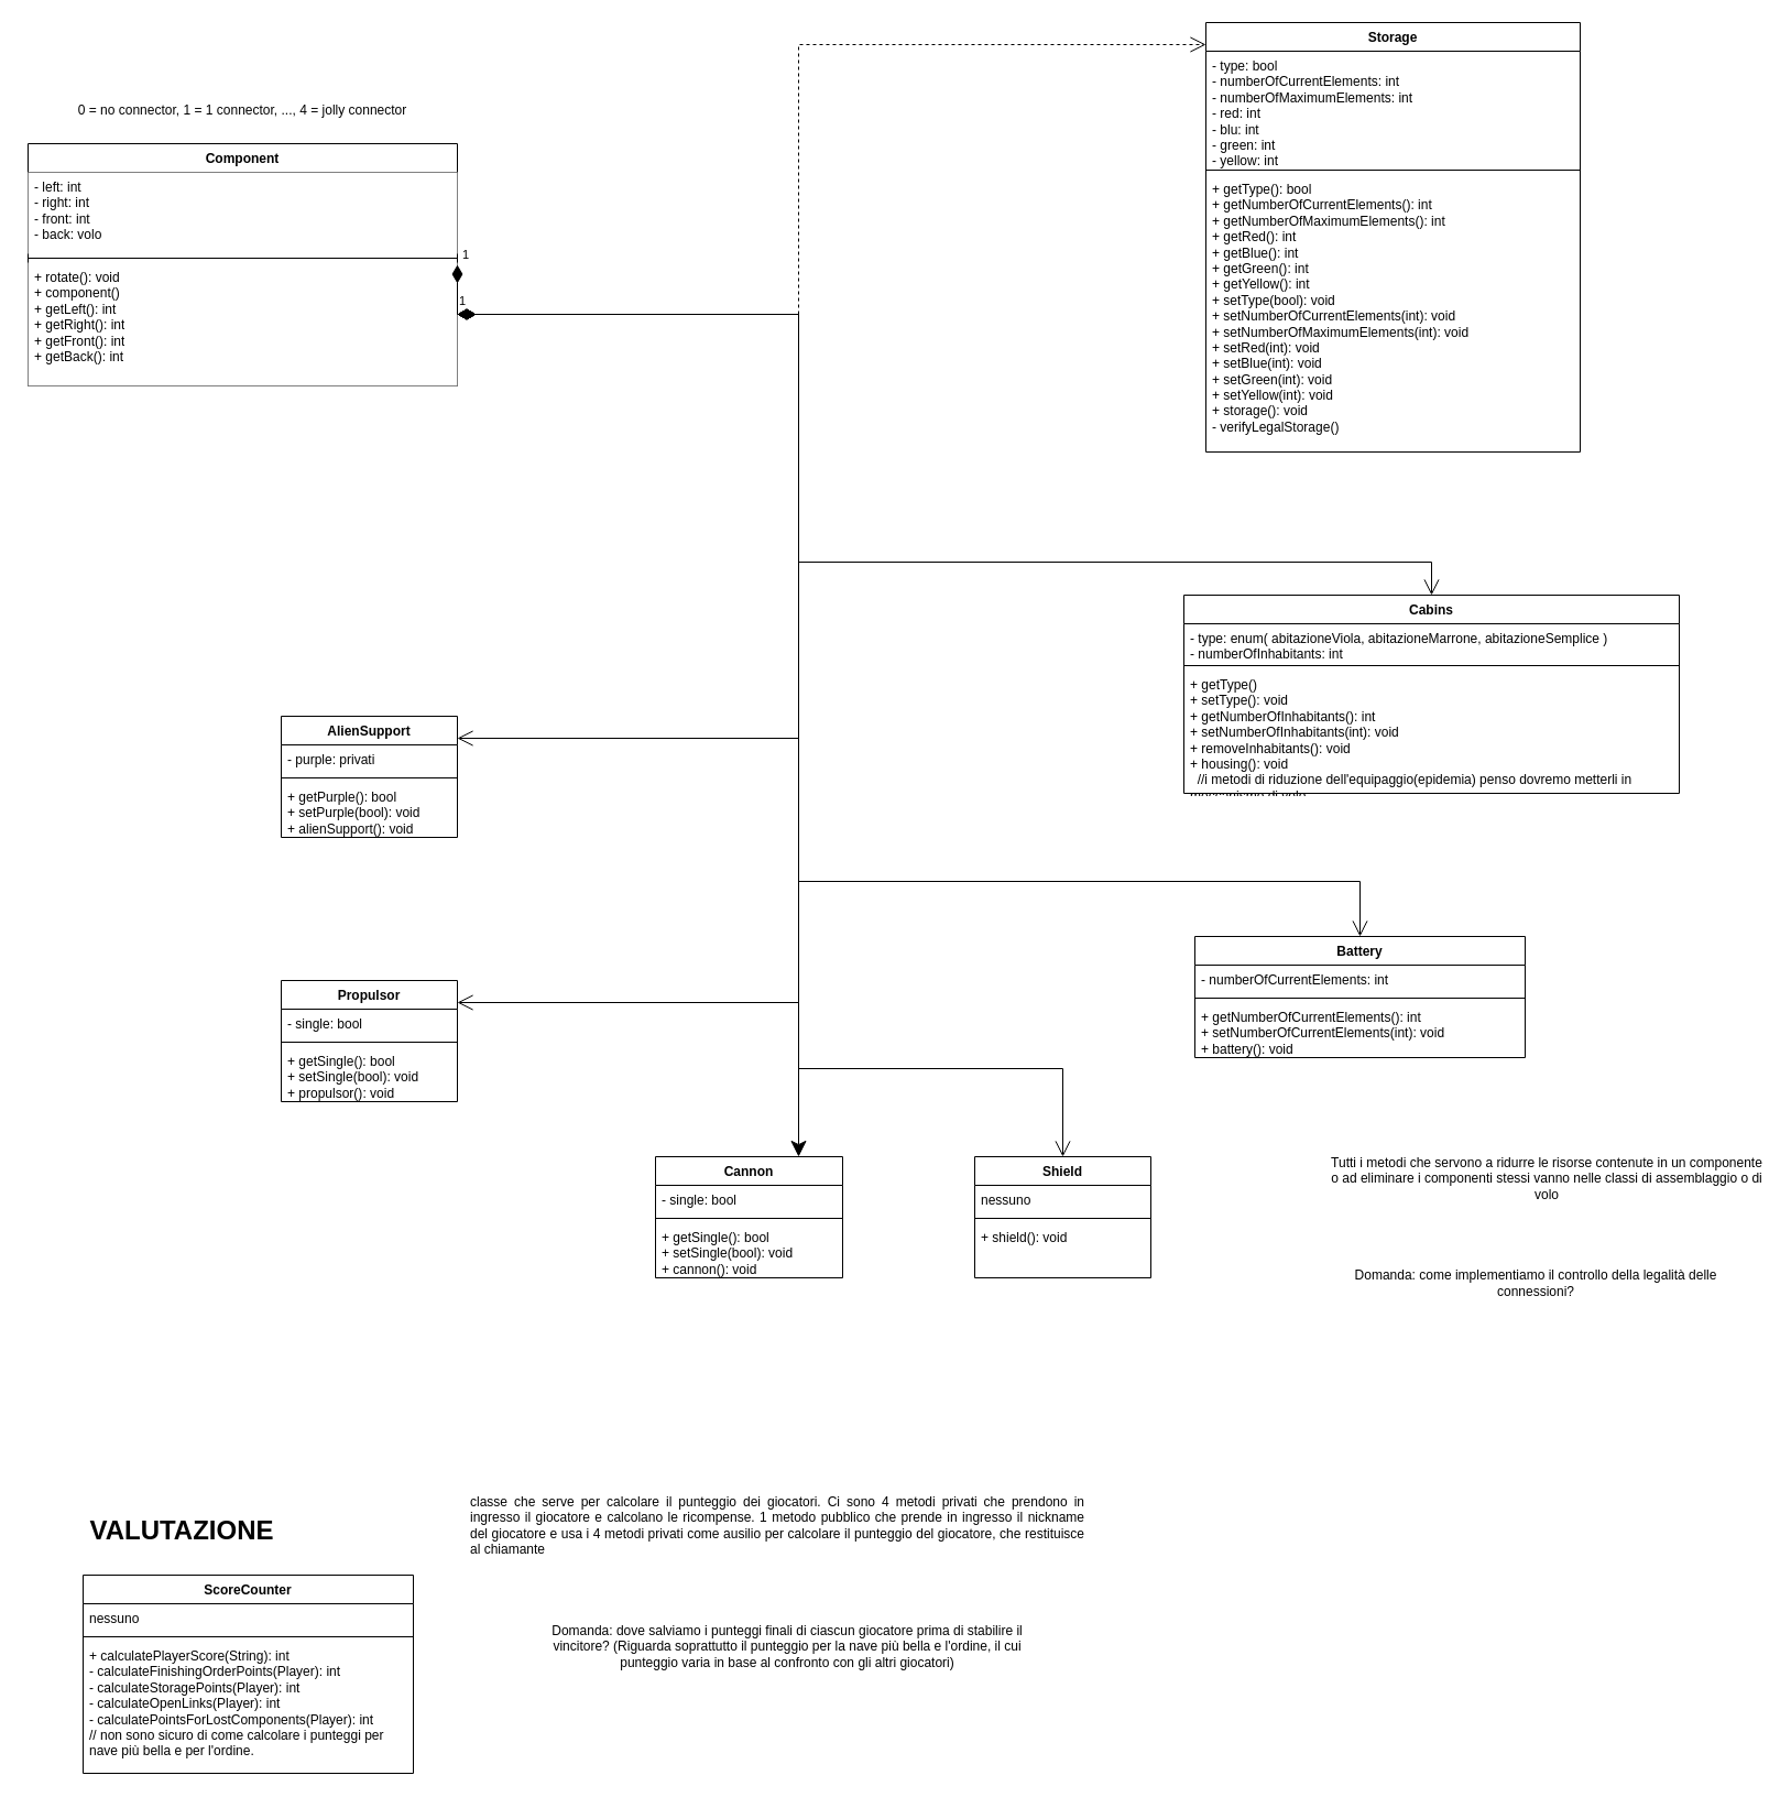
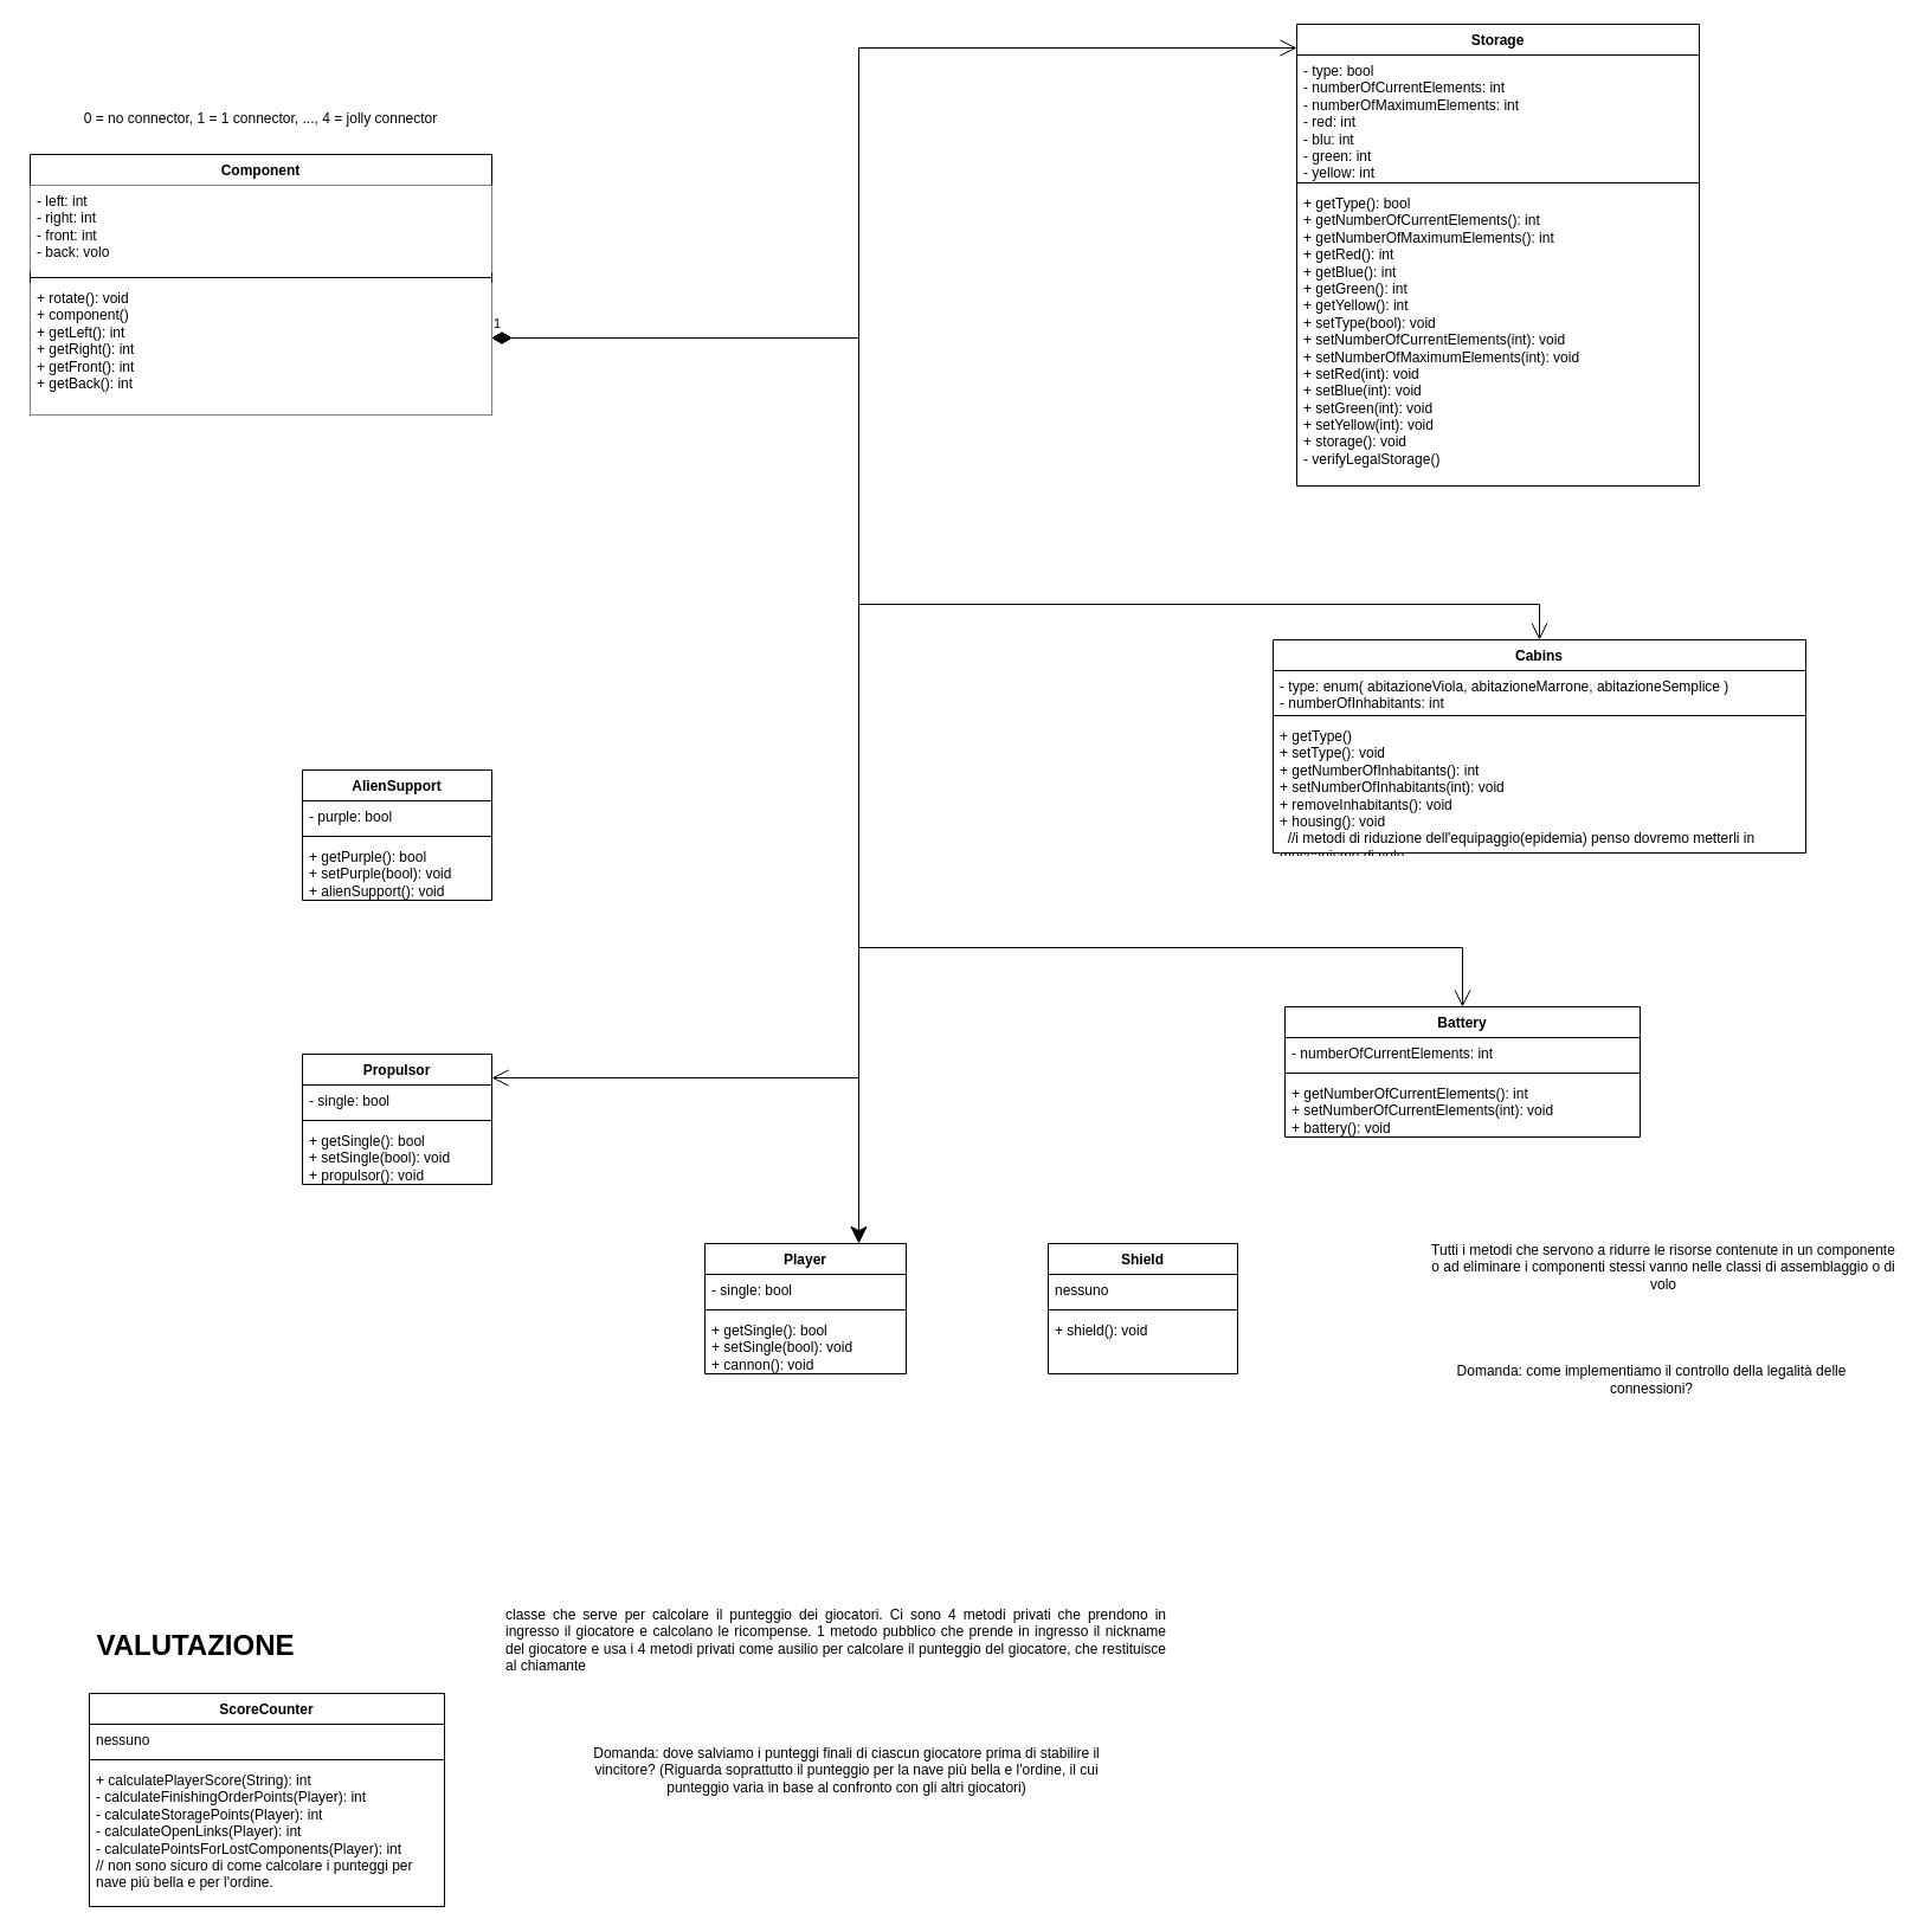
- <mxCell id="41" value="1" style="endArrow=open;html=1;endSize=12;startArrow=diamondThin;startSize=14;startFill=1;edgeStyle=orthogonalEdgeStyle;align=left;verticalAlign=bottom;rounded=0;dashed=1;" parent="1" source="2" target="6" edge="1"><mxGeometry x="-1" y="3" relative="1" as="geometry"><mxPoint x="635" y="140" as="sourcePoint" /><mxPoint x="795" y="140" as="targetPoint" /><Array as="points"><mxPoint x="725" y="285" /><mxPoint x="725" y="40" /></Array></mxGeometry></mxCell>
+ <mxCell id="41" value="1" style="endArrow=open;html=1;endSize=12;startArrow=diamondThin;startSize=14;startFill=1;edgeStyle=orthogonalEdgeStyle;align=left;verticalAlign=bottom;rounded=0;" parent="1" source="2" target="6" edge="1"><mxGeometry x="-1" y="3" relative="1" as="geometry"><mxPoint x="635" y="140" as="sourcePoint" /><mxPoint x="795" y="140" as="targetPoint" /><Array as="points"><mxPoint x="725" y="285" /><mxPoint x="725" y="40" /></Array></mxGeometry></mxCell>
- <mxCell id="47" value="1" style="endArrow=open;html=1;endSize=12;startArrow=diamondThin;startSize=14;startFill=1;edgeStyle=orthogonalEdgeStyle;align=left;verticalAlign=bottom;rounded=0;" parent="1" source="2" target="26" edge="1"><mxGeometry x="-1" y="3" relative="1" as="geometry"><mxPoint x="515" y="700" as="sourcePoint" /><mxPoint x="675" y="700" as="targetPoint" /><Array as="points"><mxPoint x="725" y="285" /><mxPoint x="725" y="670" /></Array></mxGeometry></mxCell>
- <mxCell id="27" value="- purple: privati" style="text;strokeColor=none;fillColor=none;align=left;verticalAlign=top;spacingLeft=4;spacingRight=4;overflow=hidden;rotatable=0;points=[[0,0.5],[1,0.5]];portConstraint=eastwest;whiteSpace=wrap;html=1;" parent="26" vertex="1"><mxGeometry y="26" width="160" height="26" as="geometry" /></mxCell>
+ <mxCell id="27" value="- purple: bool" style="text;strokeColor=none;fillColor=none;align=left;verticalAlign=top;spacingLeft=4;spacingRight=4;overflow=hidden;rotatable=0;points=[[0,0.5],[1,0.5]];portConstraint=eastwest;whiteSpace=wrap;html=1;" parent="26" vertex="1"><mxGeometry y="26" width="160" height="26" as="geometry" /></mxCell>
- <mxCell id="44" value="1" style="endArrow=open;html=1;endSize=12;startArrow=diamondThin;startSize=14;startFill=1;edgeStyle=orthogonalEdgeStyle;align=left;verticalAlign=bottom;rounded=0;exitX=1;exitY=0.5;exitDx=0;exitDy=0;" parent="1" source="2" target="35" edge="1"><mxGeometry x="-1" y="3" relative="1" as="geometry"><mxPoint x="635" y="850" as="sourcePoint" /><mxPoint x="795" y="850" as="targetPoint" /><Array as="points"><mxPoint x="725" y="285" /><mxPoint x="725" y="970" /><mxPoint x="965" y="970" /></Array></mxGeometry></mxCell>
- <mxCell id="10" value="&lt;div&gt;Cannon&lt;/div&gt;" style="swimlane;fontStyle=1;align=center;verticalAlign=top;childLayout=stackLayout;horizontal=1;startSize=26;horizontalStack=0;resizeParent=1;resizeParentMax=0;resizeLast=0;collapsible=1;marginBottom=0;whiteSpace=wrap;html=1;" parent="1" vertex="1"><mxGeometry x="595" y="1050" width="170" height="110" as="geometry" /></mxCell>
+ <mxCell id="10" value="&lt;div&gt;Player&lt;/div&gt;" style="swimlane;fontStyle=1;align=center;verticalAlign=top;childLayout=stackLayout;horizontal=1;startSize=26;horizontalStack=0;resizeParent=1;resizeParentMax=0;resizeLast=0;collapsible=1;marginBottom=0;whiteSpace=wrap;html=1;" parent="1" vertex="1"><mxGeometry x="595" y="1050" width="170" height="110" as="geometry" /></mxCell>
